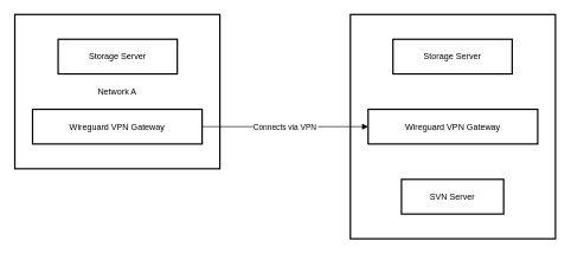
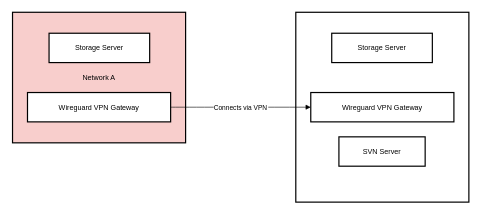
- <mxCell id="3" value="Network A" style="whiteSpace=wrap;strokeWidth=2;" vertex="1" parent="1"><mxGeometry x="20" y="20" width="289" height="218" as="geometry" /></mxCell>
+ <mxCell id="3" value="Network A" style="whiteSpace=wrap;strokeWidth=2;fillColor=#f8cecc;" vertex="1" parent="1"><mxGeometry x="20" y="20" width="289" height="218" as="geometry" /></mxCell>
- <mxCell id="8" value="SVN Server" style="whiteSpace=wrap;strokeWidth=2;" vertex="1" parent="1"><mxGeometry x="565" y="253" width="144" height="49" as="geometry" /></mxCell>
+ <mxCell id="8" value="SVN Server" style="whiteSpace=wrap;strokeWidth=2;" vertex="1" parent="1"><mxGeometry x="565" y="228" width="144" height="49" as="geometry" /></mxCell>
